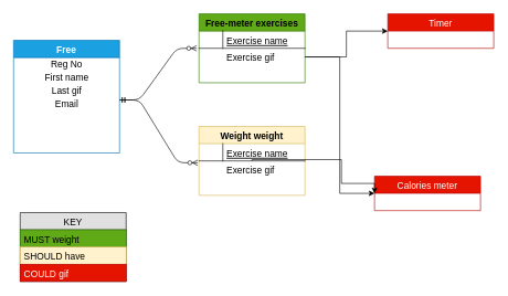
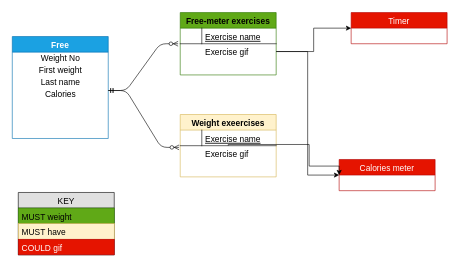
- <mxCell id="3" value="&lt;font style=&quot;font-size: 14px&quot;&gt;Reg No&lt;/font&gt;" style="text;html=1;align=center;verticalAlign=middle;resizable=0;points=[];autosize=1;" vertex="1" parent="2"><mxGeometry y="26" width="160" height="20" as="geometry" /></mxCell>
+ <mxCell id="3" value="&lt;font style=&quot;font-size: 14px&quot;&gt;Weight No&lt;/font&gt;" style="text;html=1;align=center;verticalAlign=middle;resizable=0;points=[];autosize=1;" vertex="1" parent="2"><mxGeometry y="26" width="160" height="20" as="geometry" /></mxCell>
- <mxCell id="4" value="&lt;font style=&quot;font-size: 14px&quot;&gt;First name&lt;/font&gt;" style="text;html=1;align=center;verticalAlign=middle;resizable=0;points=[];autosize=1;" vertex="1" parent="2"><mxGeometry y="46" width="160" height="20" as="geometry" /></mxCell>
+ <mxCell id="4" value="&lt;font style=&quot;font-size: 14px&quot;&gt;First weight&lt;/font&gt;" style="text;html=1;align=center;verticalAlign=middle;resizable=0;points=[];autosize=1;" vertex="1" parent="2"><mxGeometry y="46" width="160" height="20" as="geometry" /></mxCell>
- <mxCell id="5" value="&lt;font style=&quot;font-size: 14px&quot;&gt;Last gif&lt;/font&gt;" style="text;html=1;align=center;verticalAlign=middle;resizable=0;points=[];autosize=1;" vertex="1" parent="2"><mxGeometry y="66" width="160" height="20" as="geometry" /></mxCell>
+ <mxCell id="5" value="&lt;font style=&quot;font-size: 14px&quot;&gt;Last name&lt;/font&gt;" style="text;html=1;align=center;verticalAlign=middle;resizable=0;points=[];autosize=1;" vertex="1" parent="2"><mxGeometry y="66" width="160" height="20" as="geometry" /></mxCell>
- <mxCell id="6" value="&lt;font style=&quot;font-size: 14px&quot;&gt;Email&lt;/font&gt;" style="text;html=1;align=center;verticalAlign=middle;resizable=0;points=[];autosize=1;" vertex="1" parent="2"><mxGeometry y="86" width="160" height="20" as="geometry" /></mxCell>
+ <mxCell id="6" value="&lt;font style=&quot;font-size: 14px&quot;&gt;Calories&lt;/font&gt;" style="text;html=1;align=center;verticalAlign=middle;resizable=0;points=[];autosize=1;" vertex="1" parent="2"><mxGeometry y="86" width="160" height="20" as="geometry" /></mxCell>
- <mxCell id="11" value="Weight weight" style="swimlane;fontStyle=1;childLayout=stackLayout;horizontal=1;startSize=26;horizontalStack=0;resizeParent=1;resizeLast=0;collapsible=1;marginBottom=0;rounded=0;shadow=0;strokeWidth=1;fillColor=#fff2cc;strokeColor=#d6b656;fontSize=14;" parent="1" vertex="1"><mxGeometry x="300" y="190" width="160" height="104" as="geometry"><mxRectangle x="260" y="270" width="160" height="26" as="alternateBounds" /></mxGeometry></mxCell>
+ <mxCell id="11" value="Weight exeercises" style="swimlane;fontStyle=1;childLayout=stackLayout;horizontal=1;startSize=26;horizontalStack=0;resizeParent=1;resizeLast=0;collapsible=1;marginBottom=0;rounded=0;shadow=0;strokeWidth=1;fillColor=#fff2cc;strokeColor=#d6b656;fontSize=14;" parent="1" vertex="1"><mxGeometry x="300" y="190" width="160" height="104" as="geometry"><mxRectangle x="260" y="270" width="160" height="26" as="alternateBounds" /></mxGeometry></mxCell>
- <mxCell id="18" value="SHOULD have" style="text;strokeColor=#d6b656;fillColor=#fff2cc;spacingLeft=4;spacingRight=4;overflow=hidden;rotatable=0;points=[[0,0.5],[1,0.5]];portConstraint=eastwest;fontSize=14;" vertex="1" parent="16"><mxGeometry y="52" width="160" height="26" as="geometry" /></mxCell>
+ <mxCell id="18" value="MUST have" style="text;strokeColor=#d6b656;fillColor=#fff2cc;spacingLeft=4;spacingRight=4;overflow=hidden;rotatable=0;points=[[0,0.5],[1,0.5]];portConstraint=eastwest;fontSize=14;" vertex="1" parent="16"><mxGeometry y="52" width="160" height="26" as="geometry" /></mxCell>
